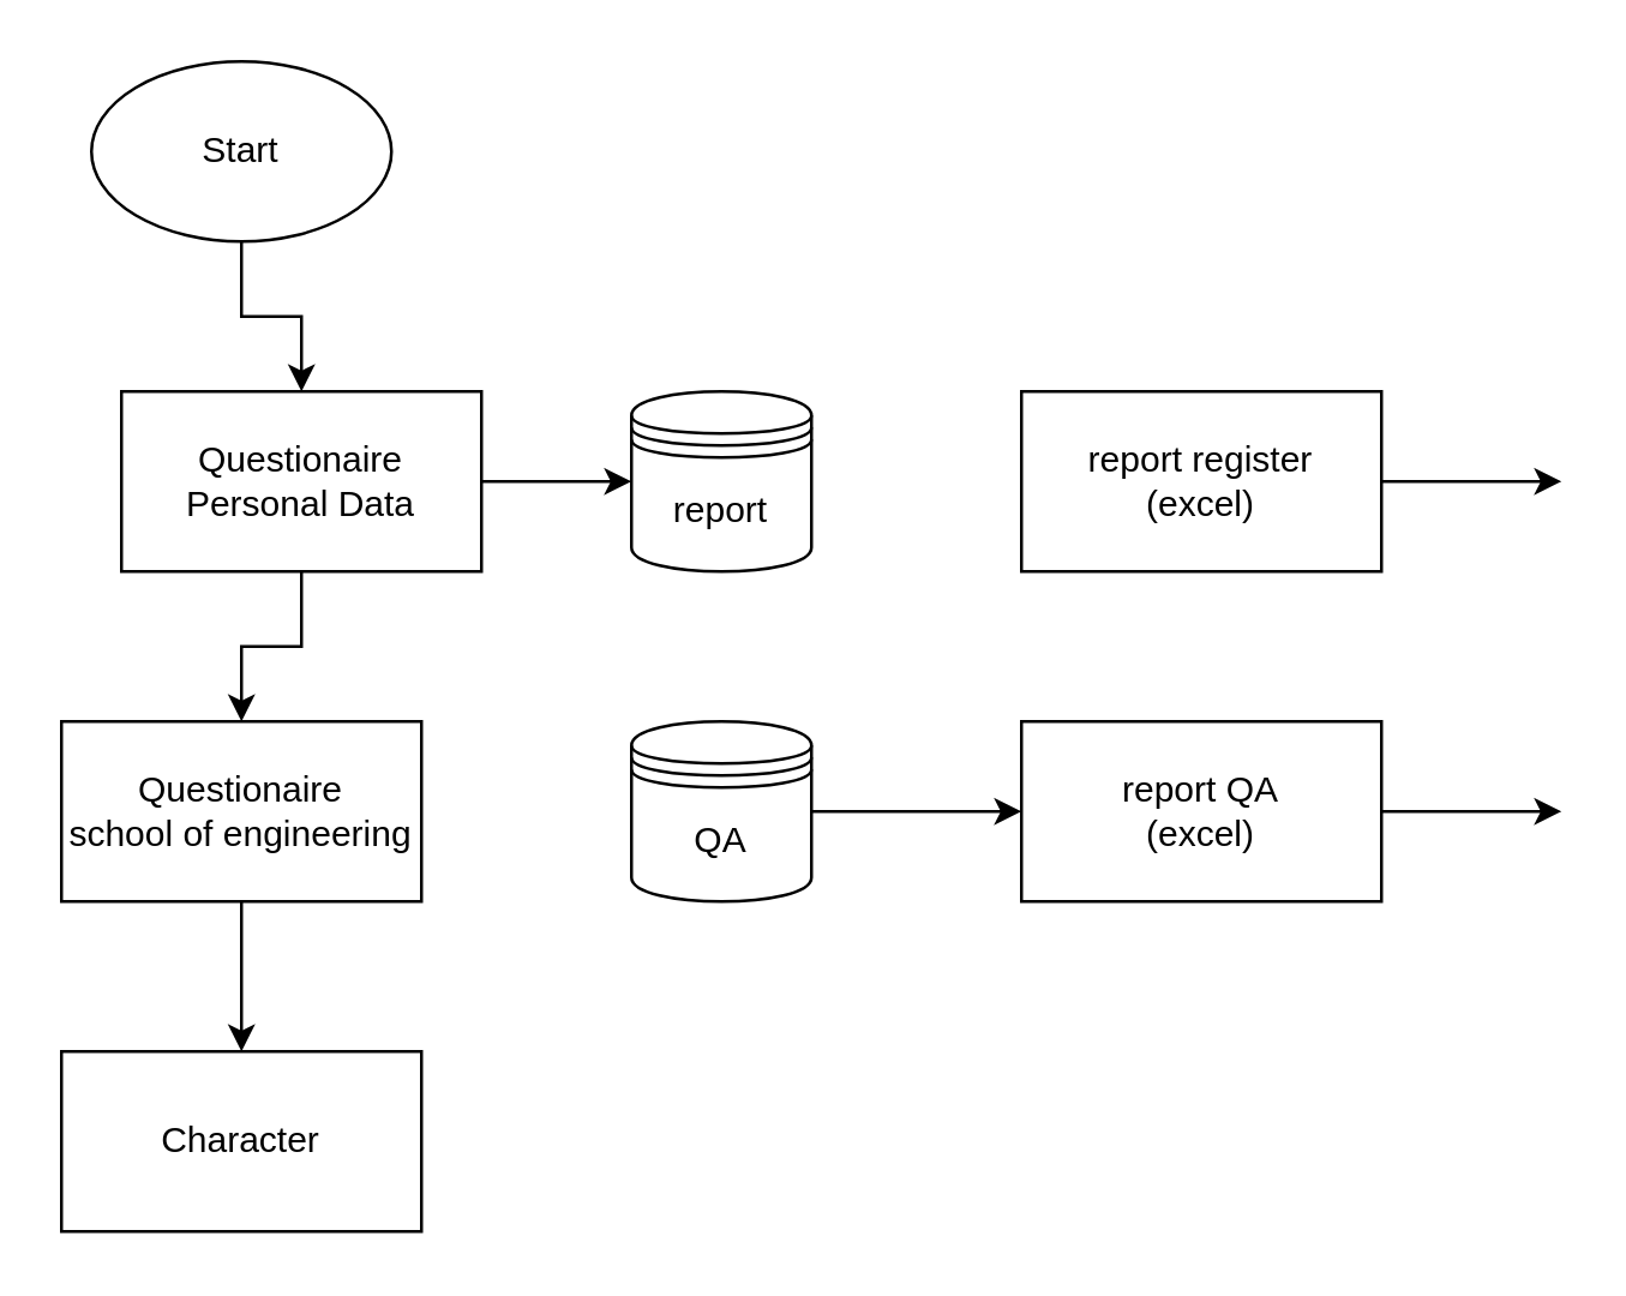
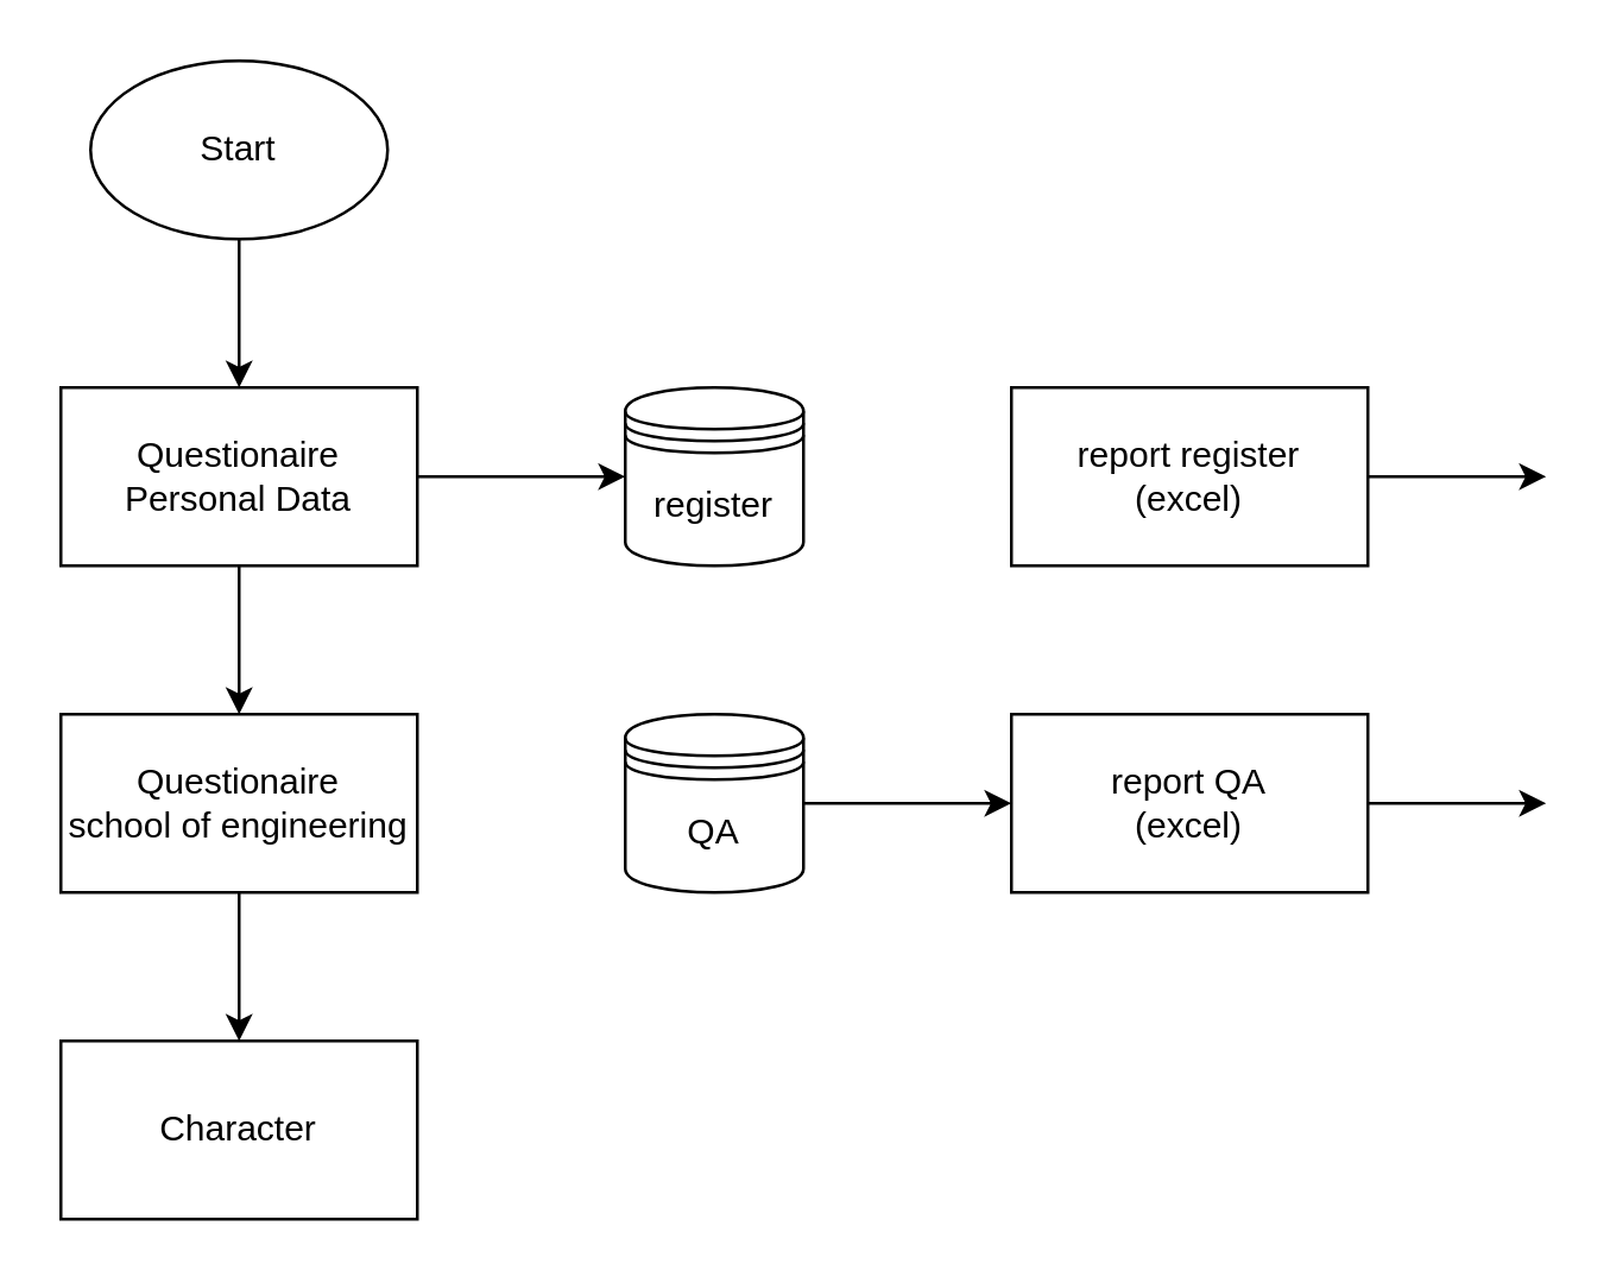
- <mxCell id="4" value="Questionaire&lt;br&gt;Personal Data" style="rounded=0;whiteSpace=wrap;html=1;" vertex="1" parent="1"><mxGeometry x="40" y="130" width="120" height="60" as="geometry" /></mxCell>
+ <mxCell id="4" value="Questionaire&lt;br&gt;Personal Data" style="rounded=0;whiteSpace=wrap;html=1;" vertex="1" parent="1"><mxGeometry x="20" y="130" width="120" height="60" as="geometry" /></mxCell>
- <mxCell id="7" value="report" style="shape=datastore;whiteSpace=wrap;html=1;" vertex="1" parent="1"><mxGeometry x="210" y="130" width="60" height="60" as="geometry" /></mxCell>
+ <mxCell id="7" value="register" style="shape=datastore;whiteSpace=wrap;html=1;" vertex="1" parent="1"><mxGeometry x="210" y="130" width="60" height="60" as="geometry" /></mxCell>
